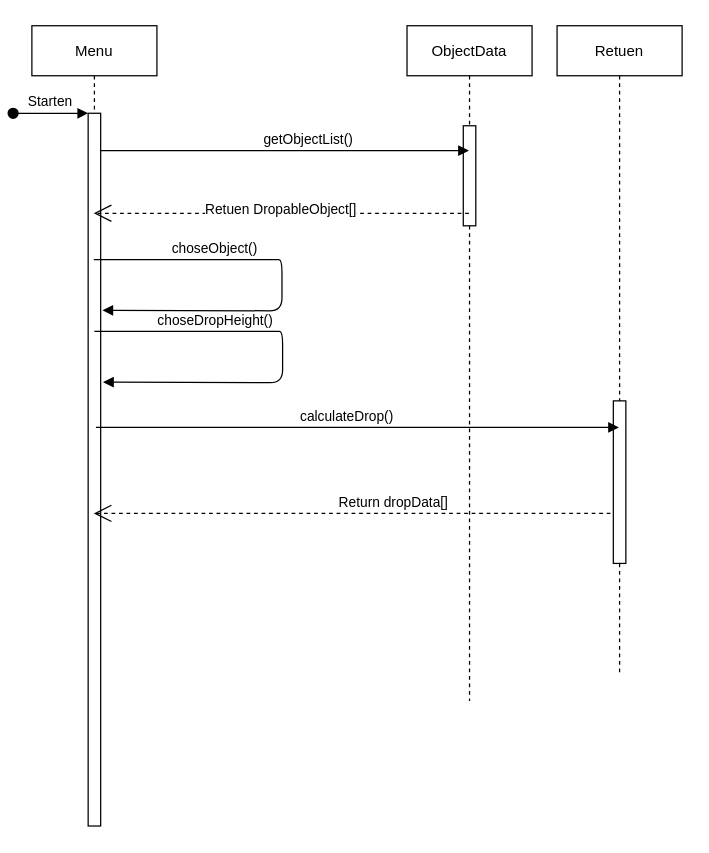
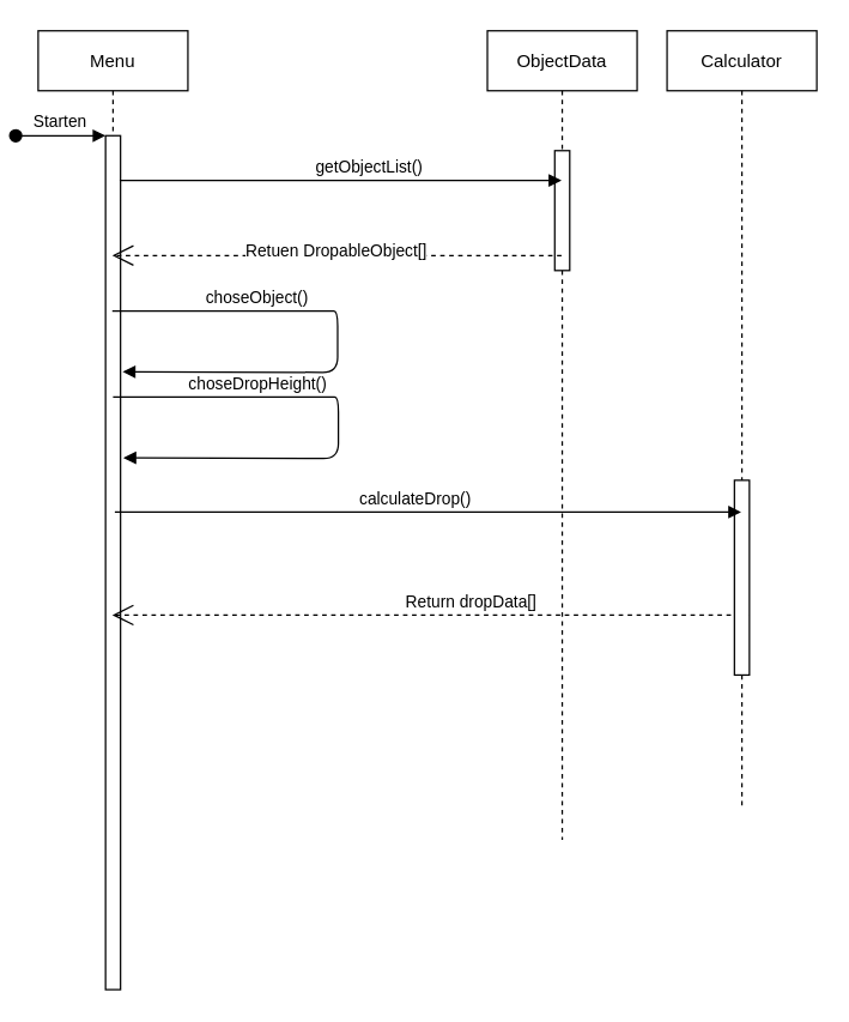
- <mxCell id="11" value="Retuen" style="shape=umlLifeline;perimeter=lifelinePerimeter;container=1;collapsible=0;recursiveResize=0;rounded=0;shadow=0;strokeWidth=1;" vertex="1" parent="1"><mxGeometry x="440" y="20" width="100" height="520" as="geometry" /></mxCell>
+ <mxCell id="11" value="Calculator" style="shape=umlLifeline;perimeter=lifelinePerimeter;container=1;collapsible=0;recursiveResize=0;rounded=0;shadow=0;strokeWidth=1;" vertex="1" parent="1"><mxGeometry x="440" y="20" width="100" height="520" as="geometry" /></mxCell>
